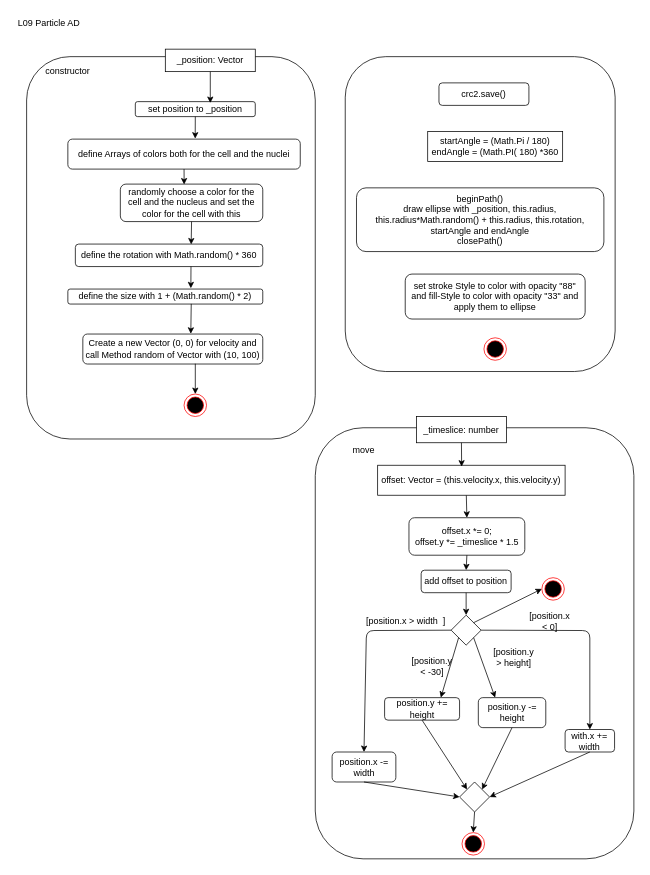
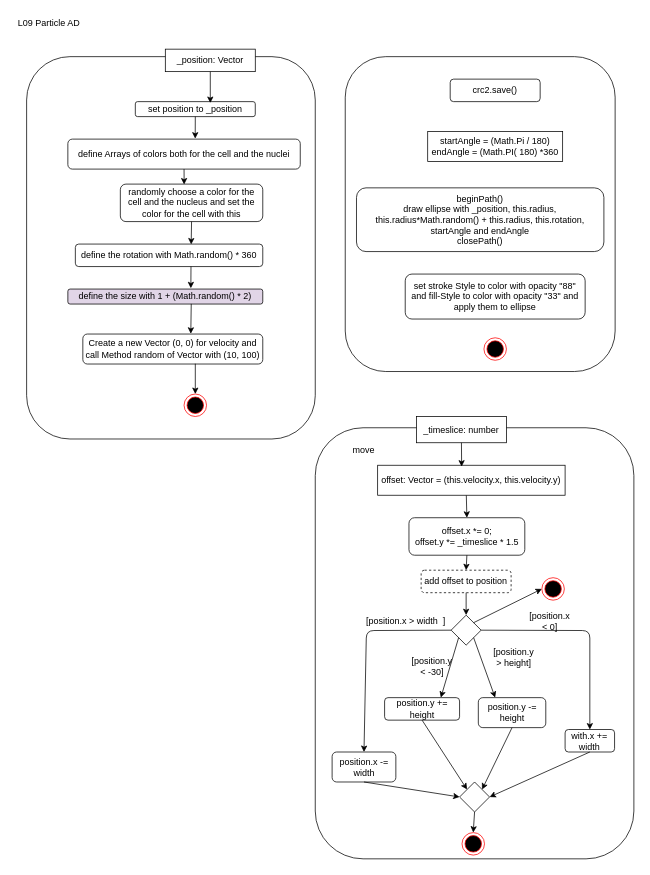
- <mxCell id="12" value="constructor" style="text;html=1;strokeColor=none;fillColor=none;align=center;verticalAlign=middle;whiteSpace=wrap;rounded=0;" vertex="1" parent="1"><mxGeometry x="70" y="85" width="40" height="20" as="geometry" /></mxCell>
- <mxCell id="21" value="crc2.save()" style="rounded=1;whiteSpace=wrap;html=1;" vertex="1" parent="1"><mxGeometry x="585" y="110" width="120" height="30" as="geometry" /></mxCell>
+ <mxCell id="21" value="crc2.save()" style="rounded=1;whiteSpace=wrap;html=1;" vertex="1" parent="1"><mxGeometry x="600" y="105" width="120" height="30" as="geometry" /></mxCell>
- <mxCell id="9" value="define the size with 1 + (Math.random() * 2)" style="rounded=1;whiteSpace=wrap;html=1;" vertex="1" parent="1"><mxGeometry x="90" y="385" width="260" height="20" as="geometry" /></mxCell>
+ <mxCell id="9" value="define the size with 1 + (Math.random() * 2)" style="rounded=1;whiteSpace=wrap;html=1;fillColor=#e1d5e7;" vertex="1" parent="1"><mxGeometry x="90" y="385" width="260" height="20" as="geometry" /></mxCell>
- <mxCell id="31" value="add offset to position" style="rounded=1;whiteSpace=wrap;html=1;" vertex="1" parent="1"><mxGeometry x="561.25" y="760" width="120" height="30" as="geometry" /></mxCell>
+ <mxCell id="31" value="add offset to position" style="rounded=1;whiteSpace=wrap;html=1;dashed=1;" vertex="1" parent="1"><mxGeometry x="561.25" y="760" width="120" height="30" as="geometry" /></mxCell>
